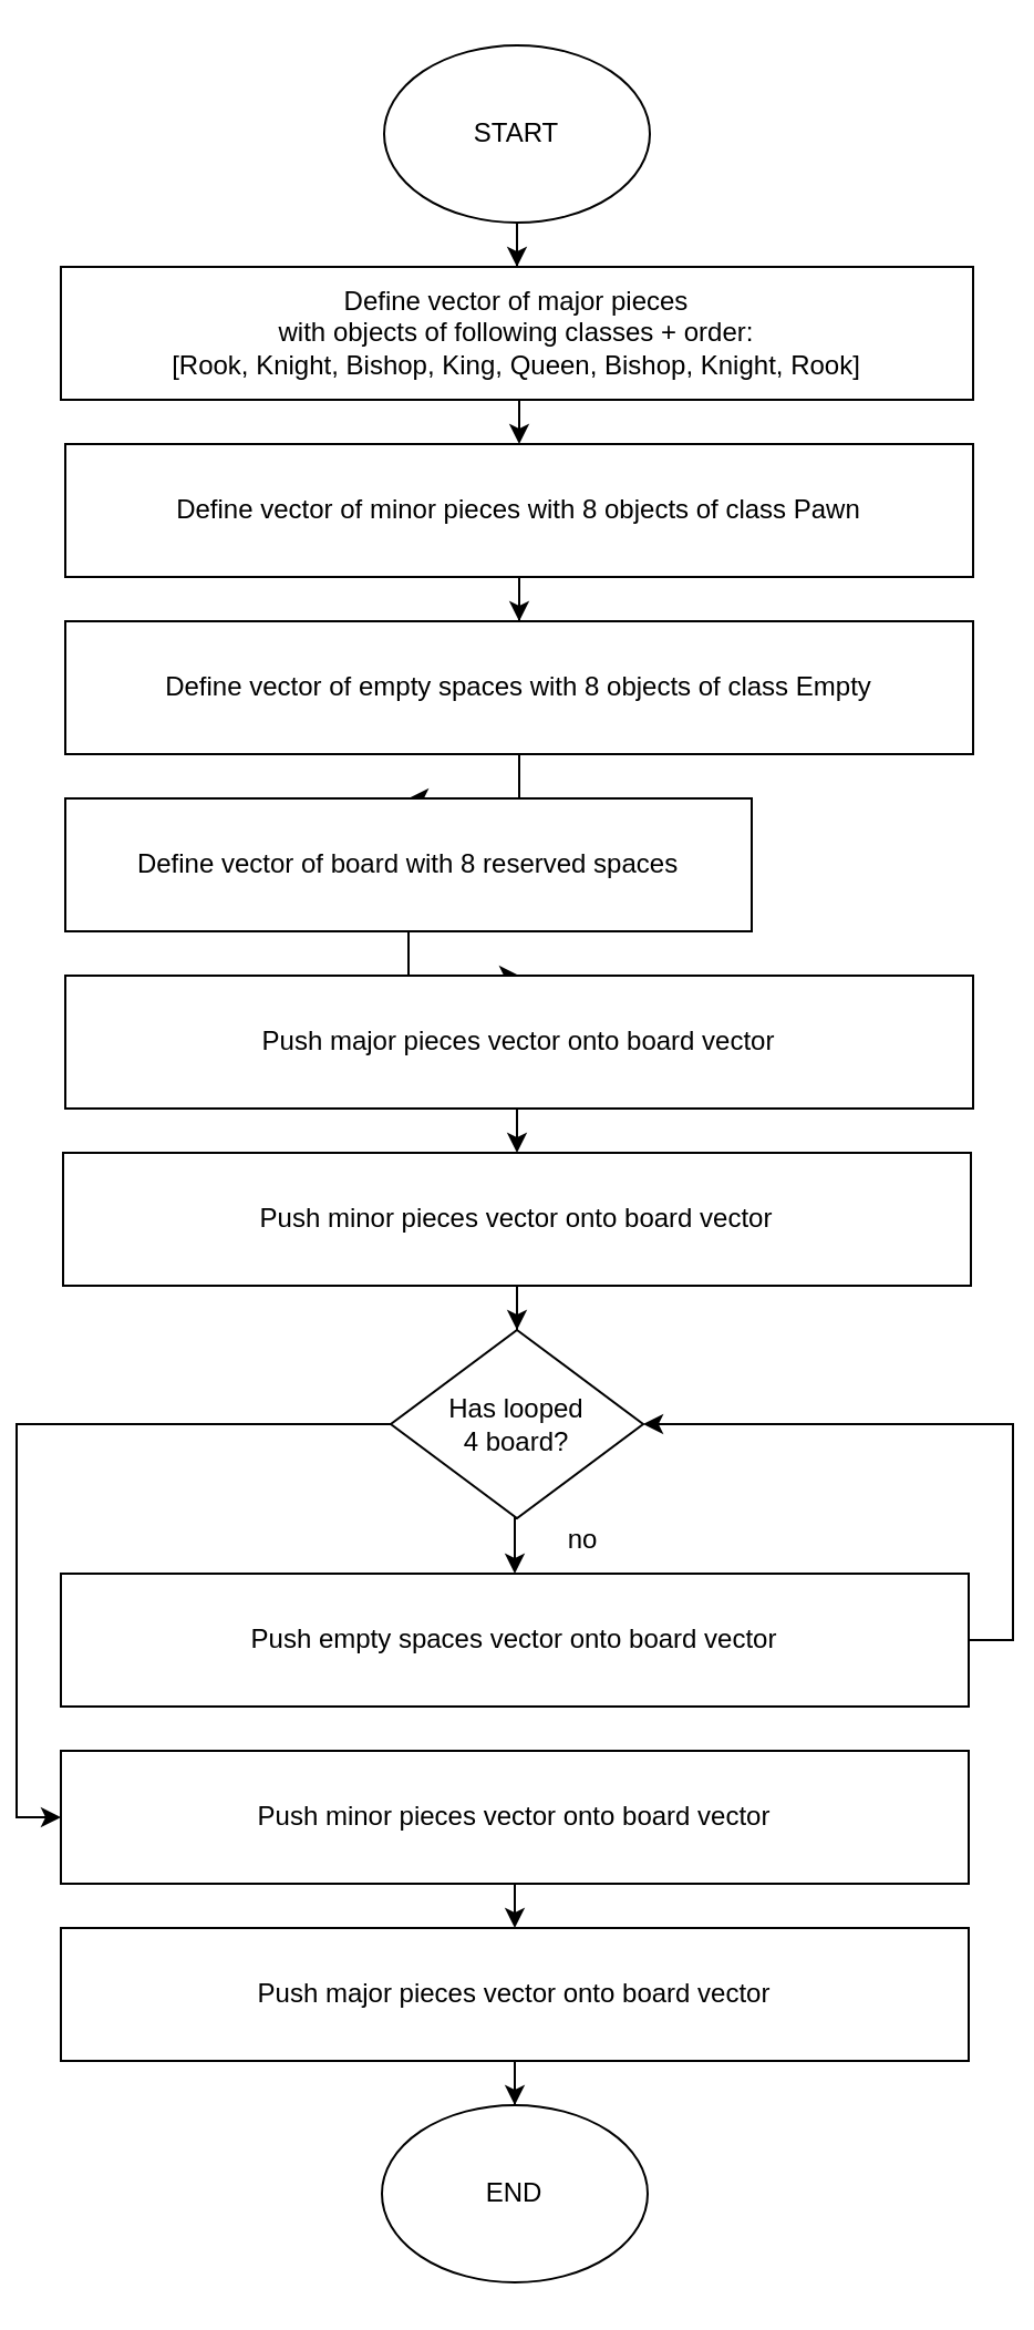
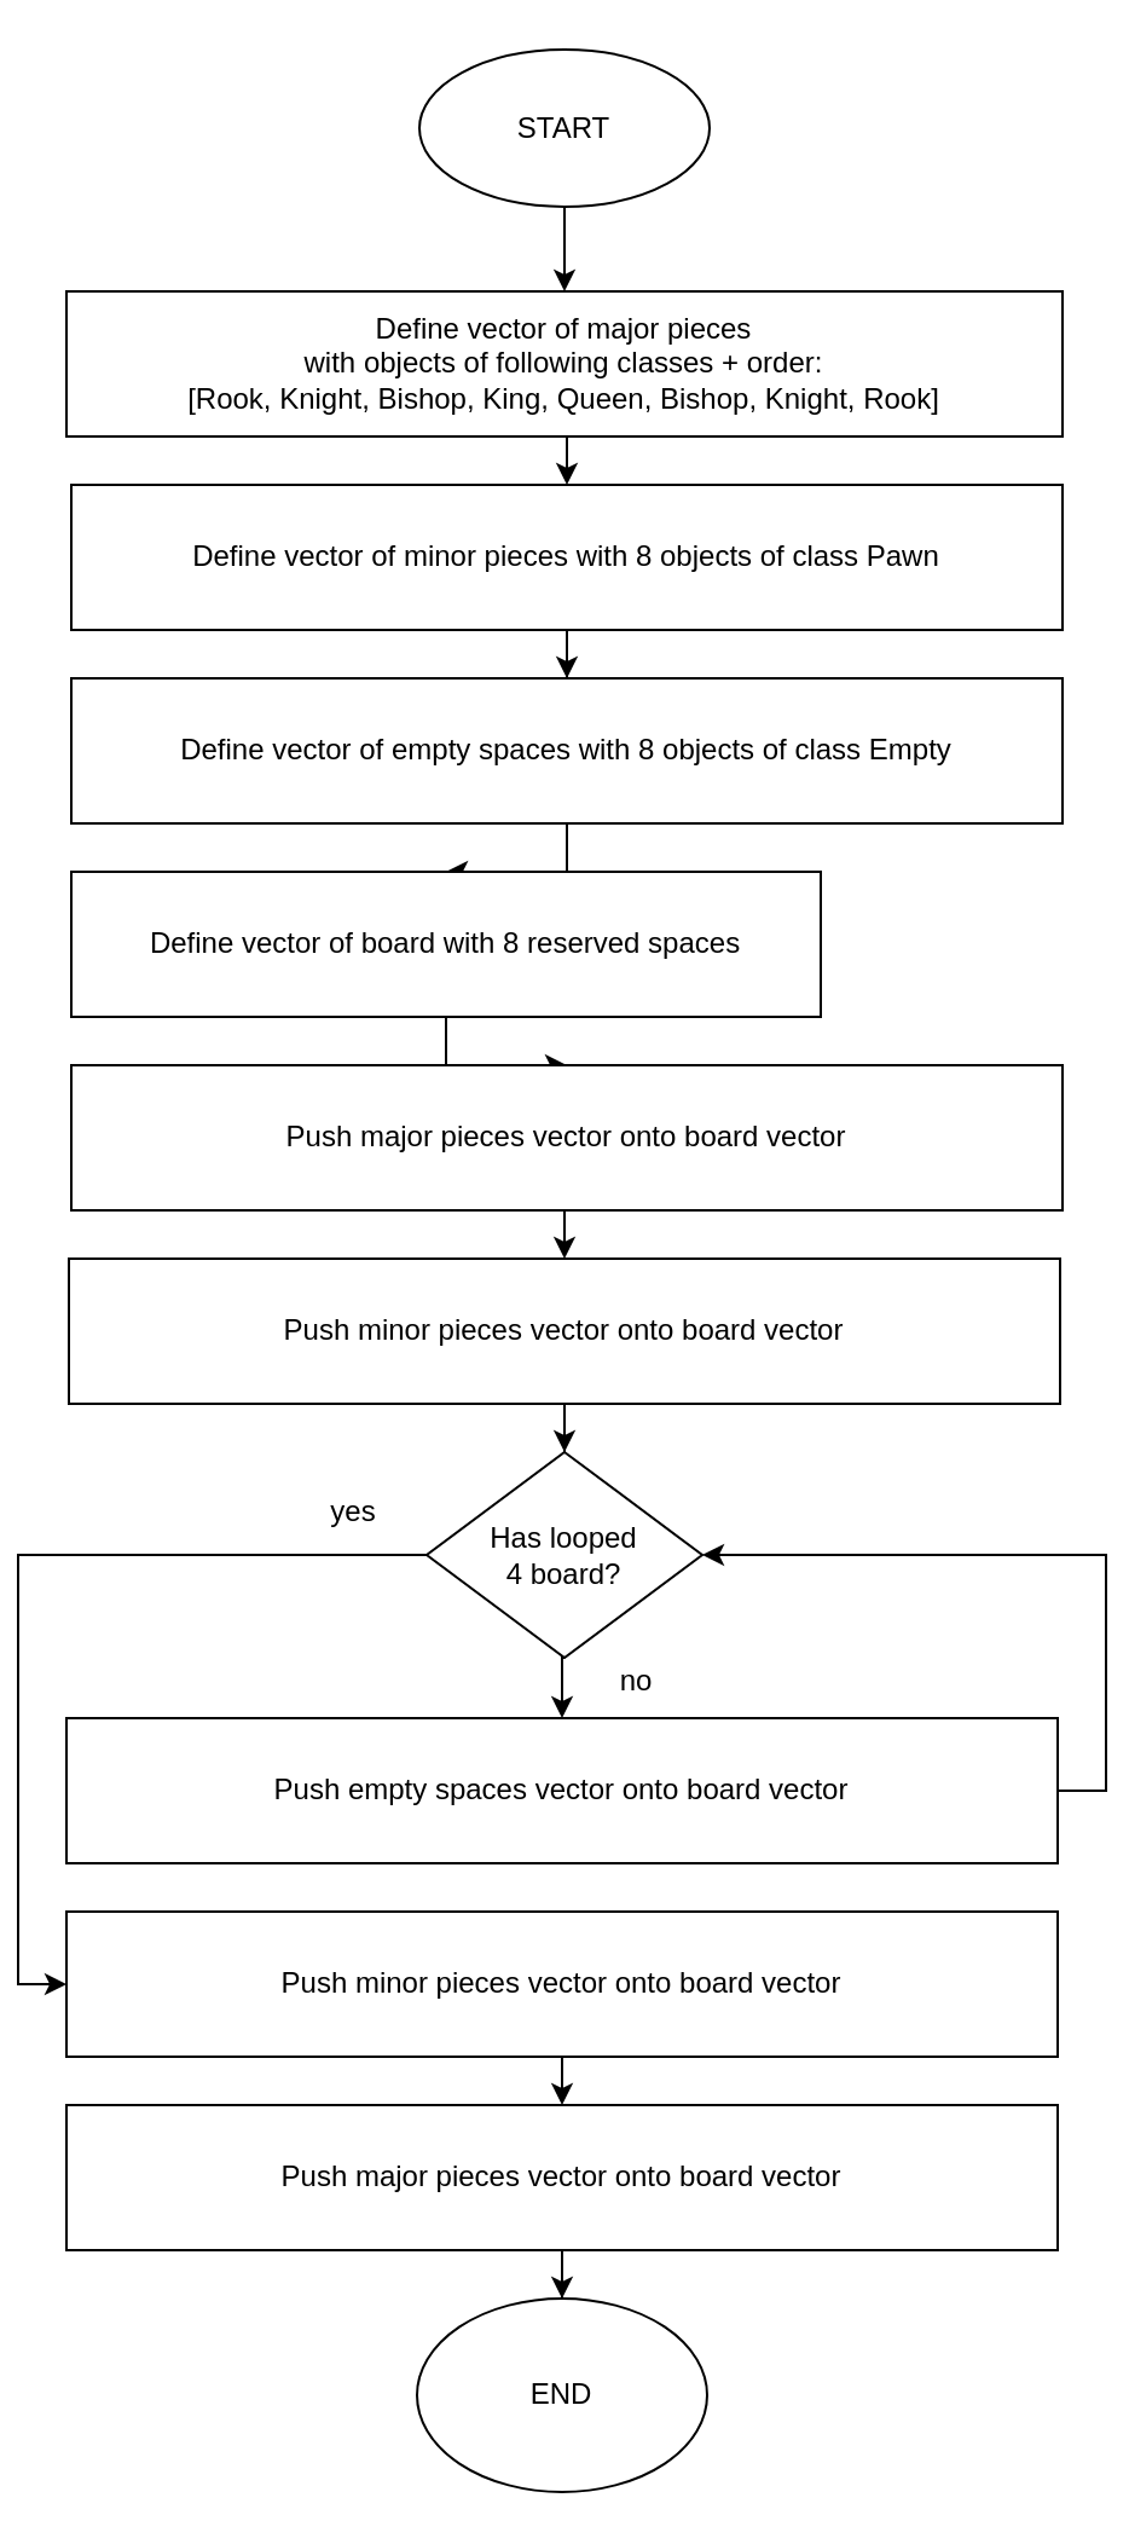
- <mxCell id="3" value="START" style="ellipse;whiteSpace=wrap;html=1;" parent="1" vertex="1"><mxGeometry x="166" width="120" height="80" as="geometry" y="20" /></mxCell>
+ <mxCell id="3" value="START" style="ellipse;whiteSpace=wrap;html=1;" parent="1" vertex="1"><mxGeometry x="166" y="20" width="120" height="65" as="geometry" /></mxCell>
+ <mxCell id="26" value="yes" style="text;html=1;strokeColor=none;fillColor=none;align=center;verticalAlign=middle;whiteSpace=wrap;rounded=0;" vertex="1" parent="1"><mxGeometry x="109" y="610" width="60" height="30" as="geometry" /></mxCell>
